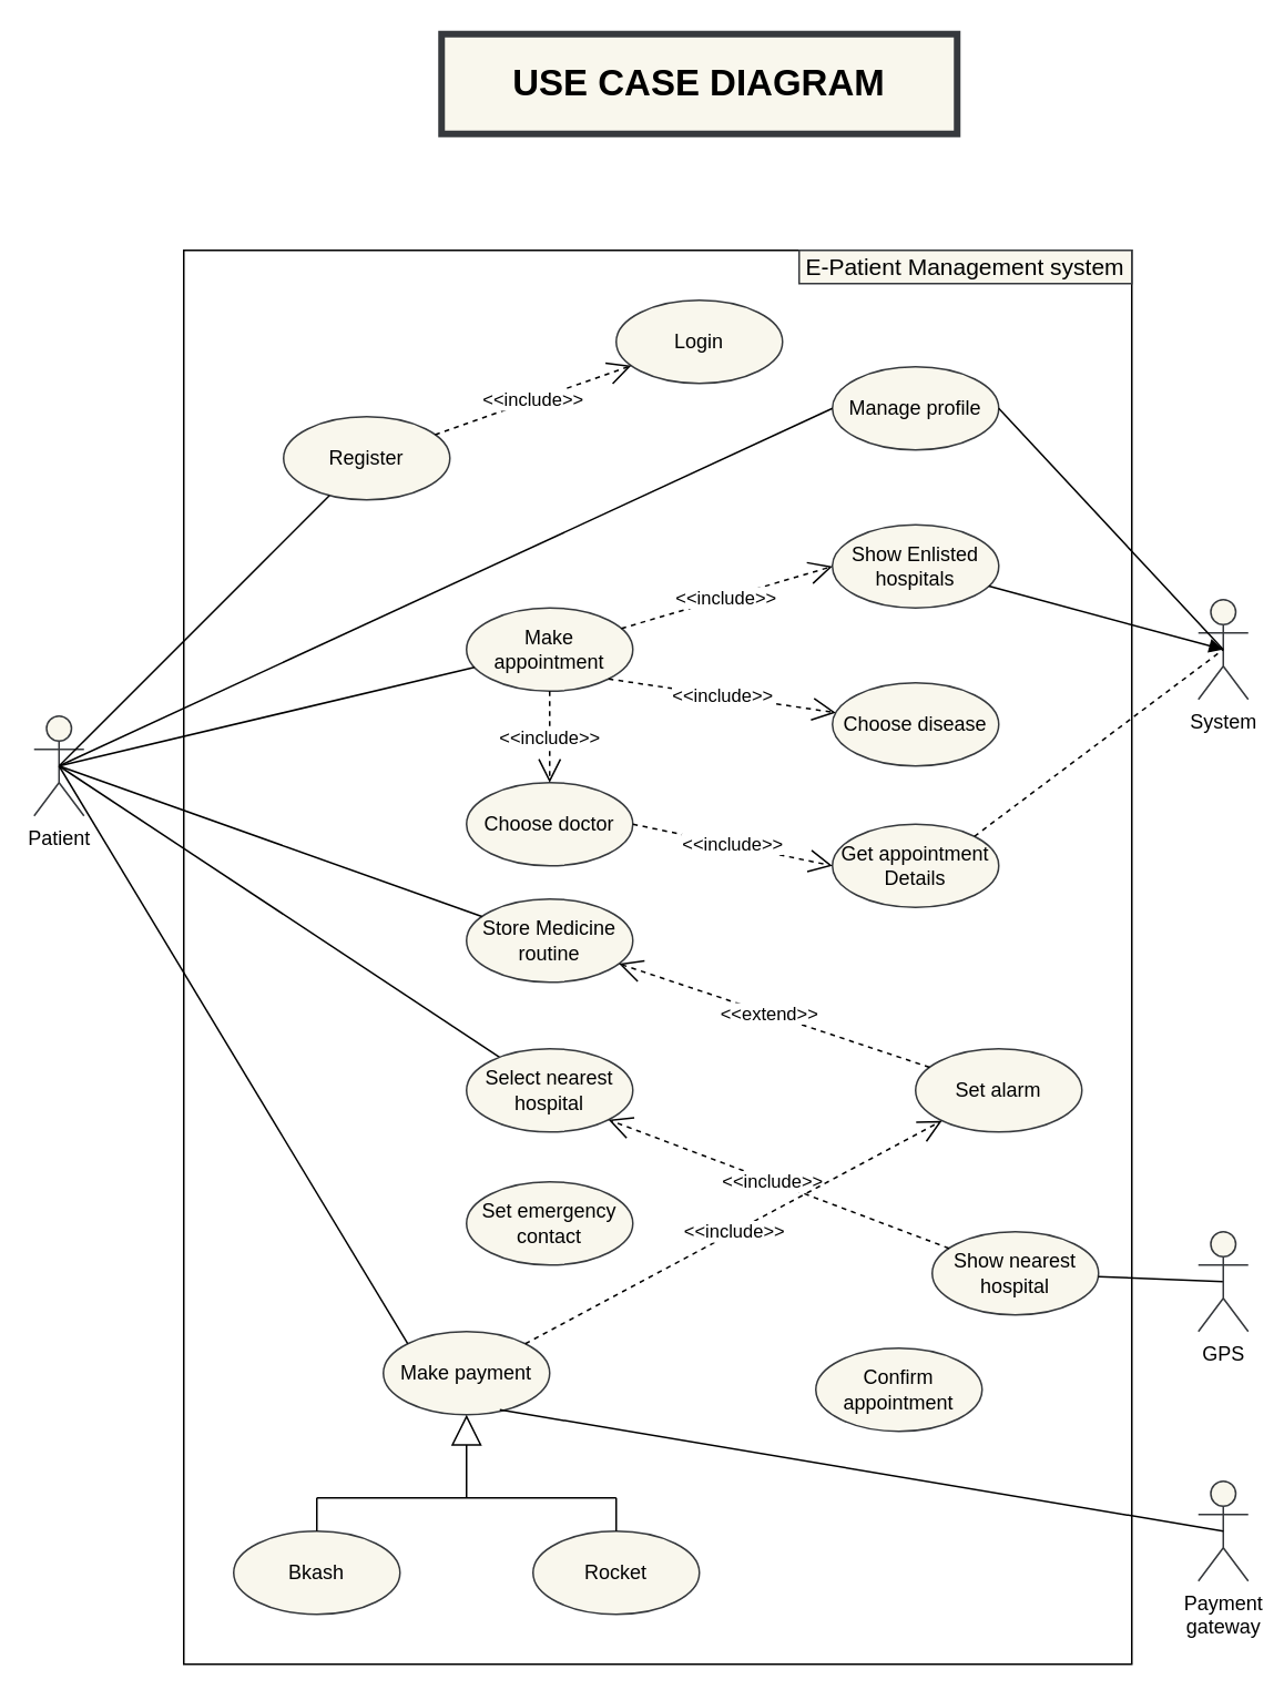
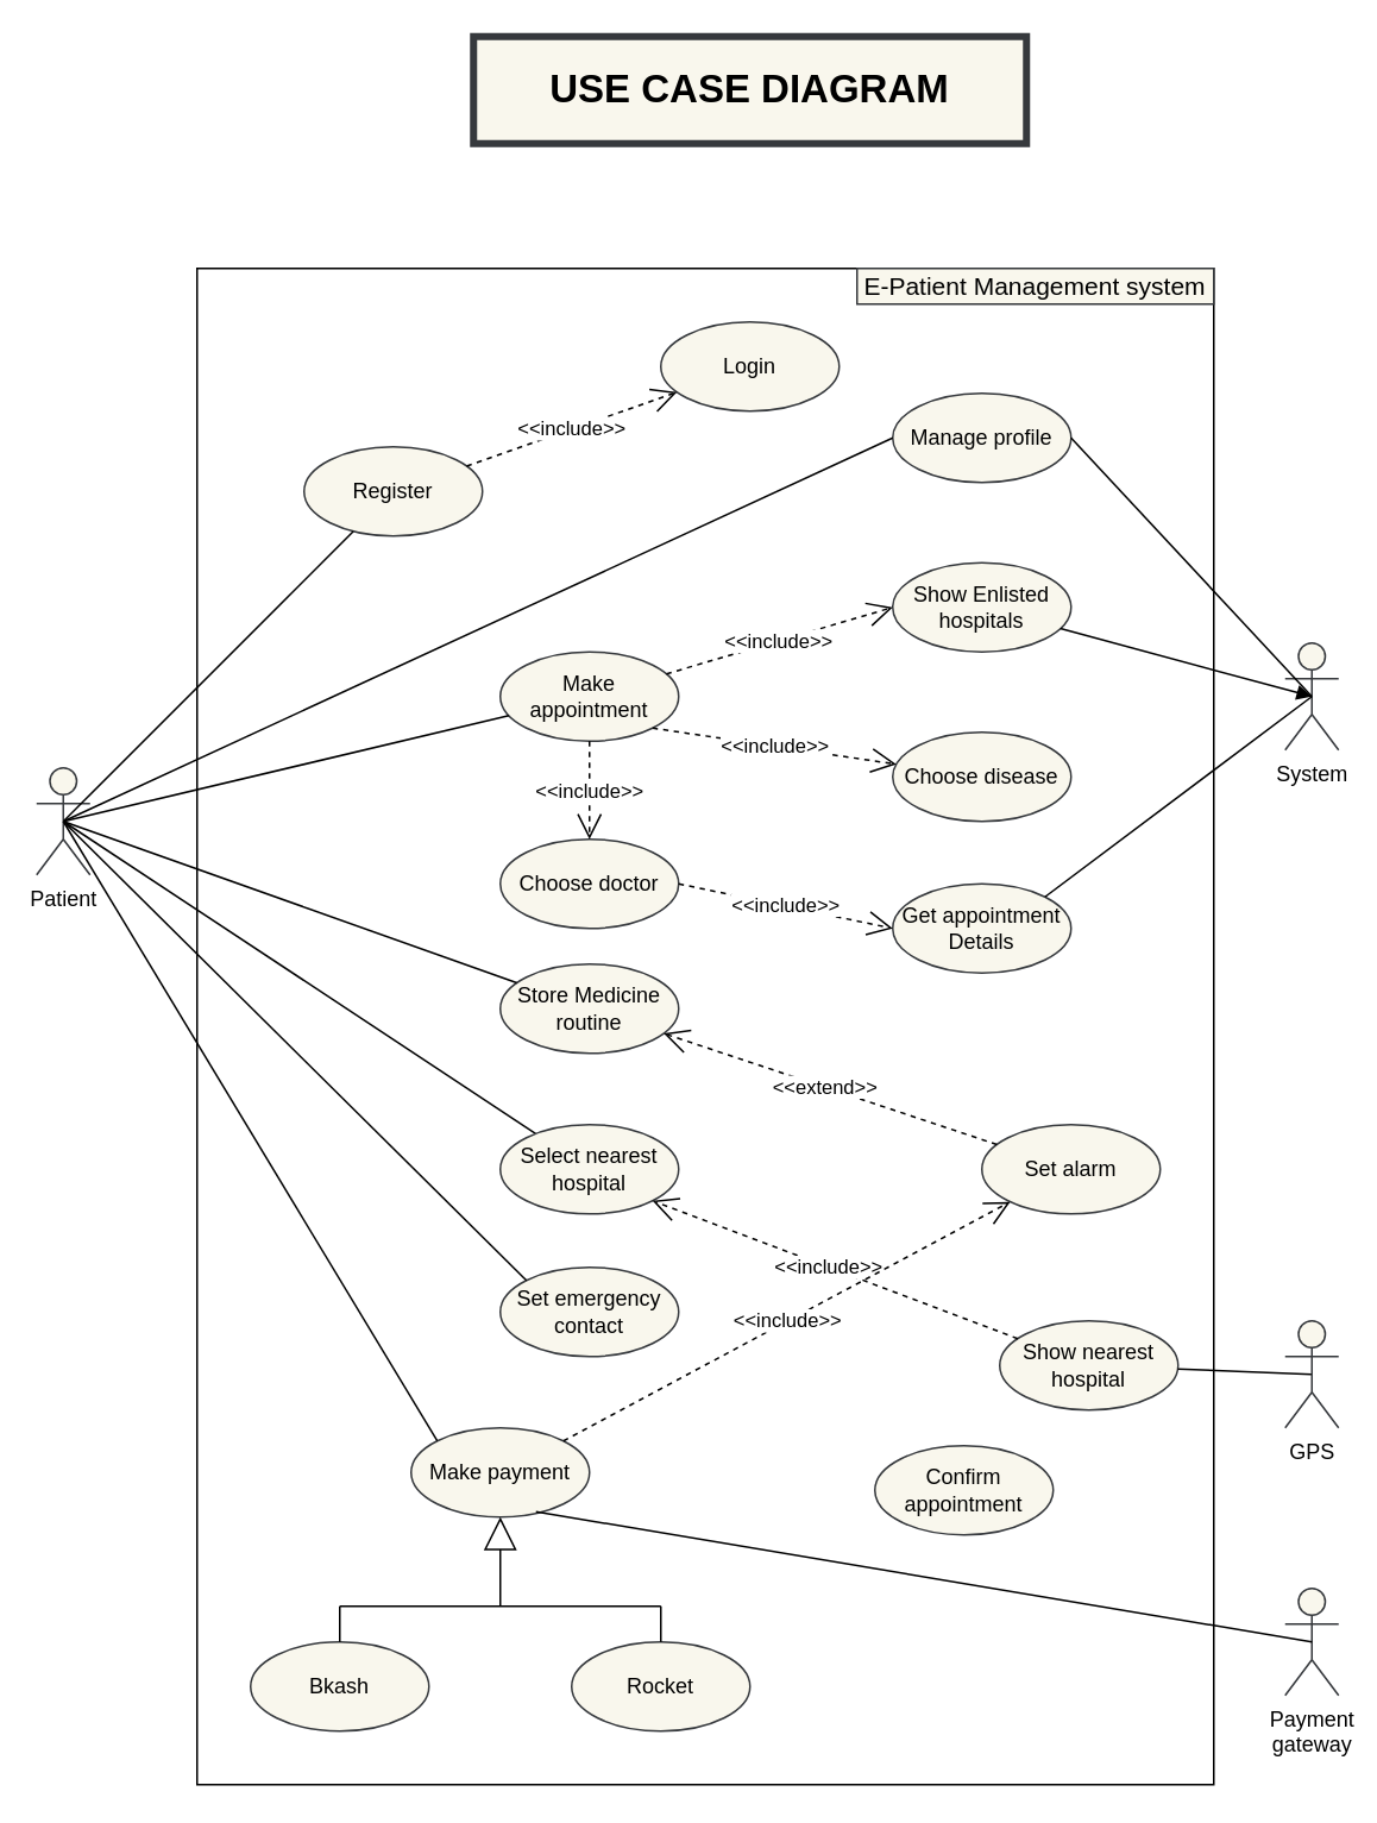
- <mxCell id="27" value="" style="endArrow=none;html=1;exitX=1;exitY=0;exitDx=0;exitDy=0;entryX=0.5;entryY=0.5;entryDx=0;entryDy=0;entryPerimeter=0;dashed=1;" parent="1" source="9" target="17" edge="1"><mxGeometry width="50" height="50" relative="1" as="geometry"><mxPoint x="410" y="630" as="sourcePoint" /><mxPoint x="680" y="410" as="targetPoint" /></mxGeometry></mxCell>
+ <mxCell id="27" value="" style="endArrow=none;html=1;exitX=1;exitY=0;exitDx=0;exitDy=0;entryX=0.5;entryY=0.5;entryDx=0;entryDy=0;entryPerimeter=0;" parent="1" source="9" target="17" edge="1"><mxGeometry width="50" height="50" relative="1" as="geometry"><mxPoint x="410" y="630" as="sourcePoint" /><mxPoint x="680" y="410" as="targetPoint" /></mxGeometry></mxCell>
+ <mxCell id="29" value="" style="endArrow=none;html=1;exitX=0;exitY=0;exitDx=0;exitDy=0;entryX=0.5;entryY=0.5;entryDx=0;entryDy=0;entryPerimeter=0;" parent="1" source="24" target="3" edge="1"><mxGeometry width="50" height="50" relative="1" as="geometry"><mxPoint x="380" y="690" as="sourcePoint" /><mxPoint x="110" y="490" as="targetPoint" /></mxGeometry></mxCell>
